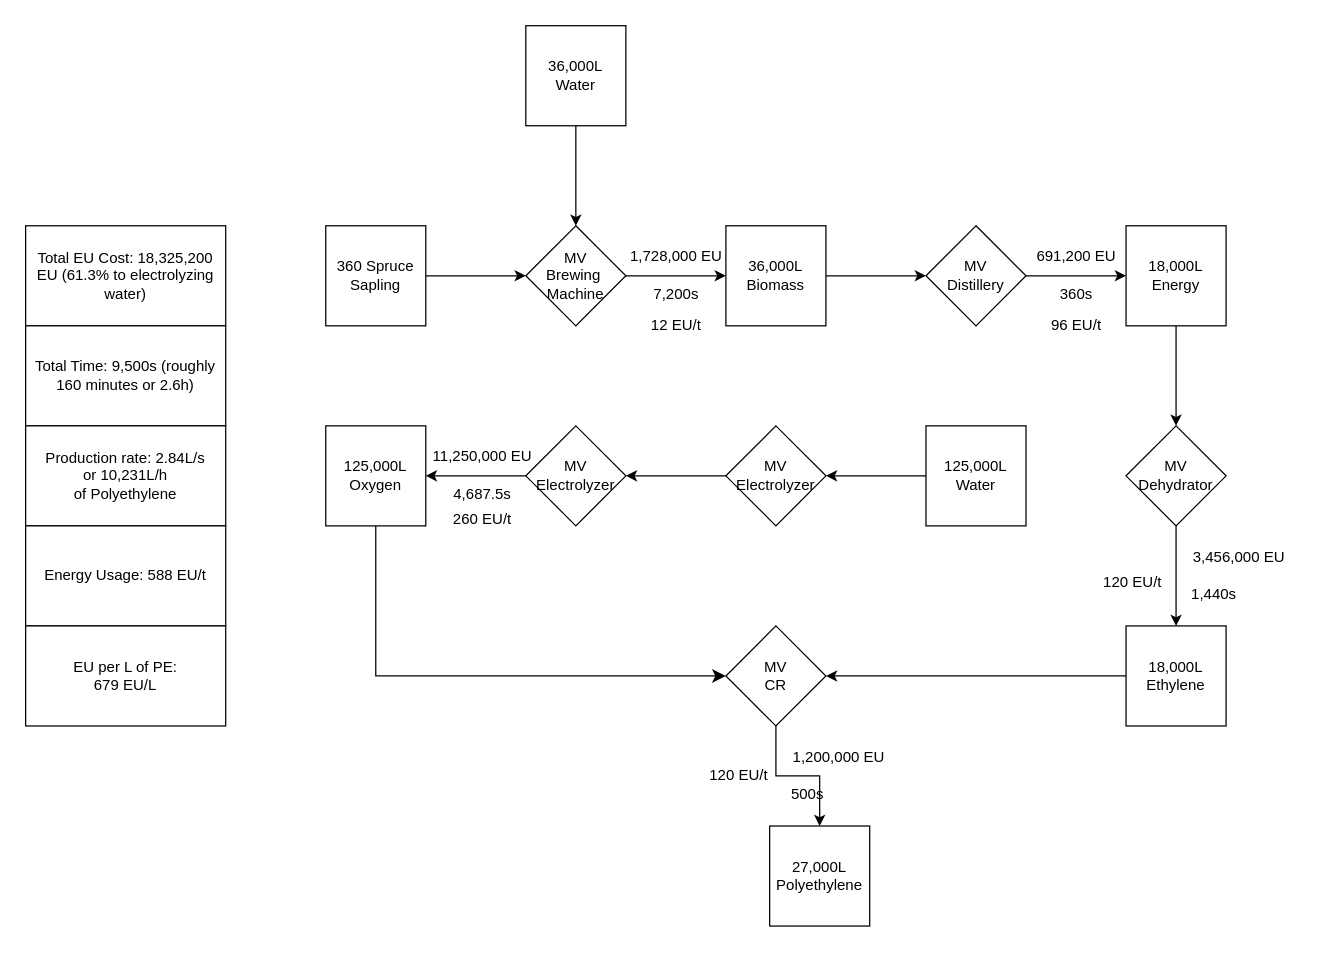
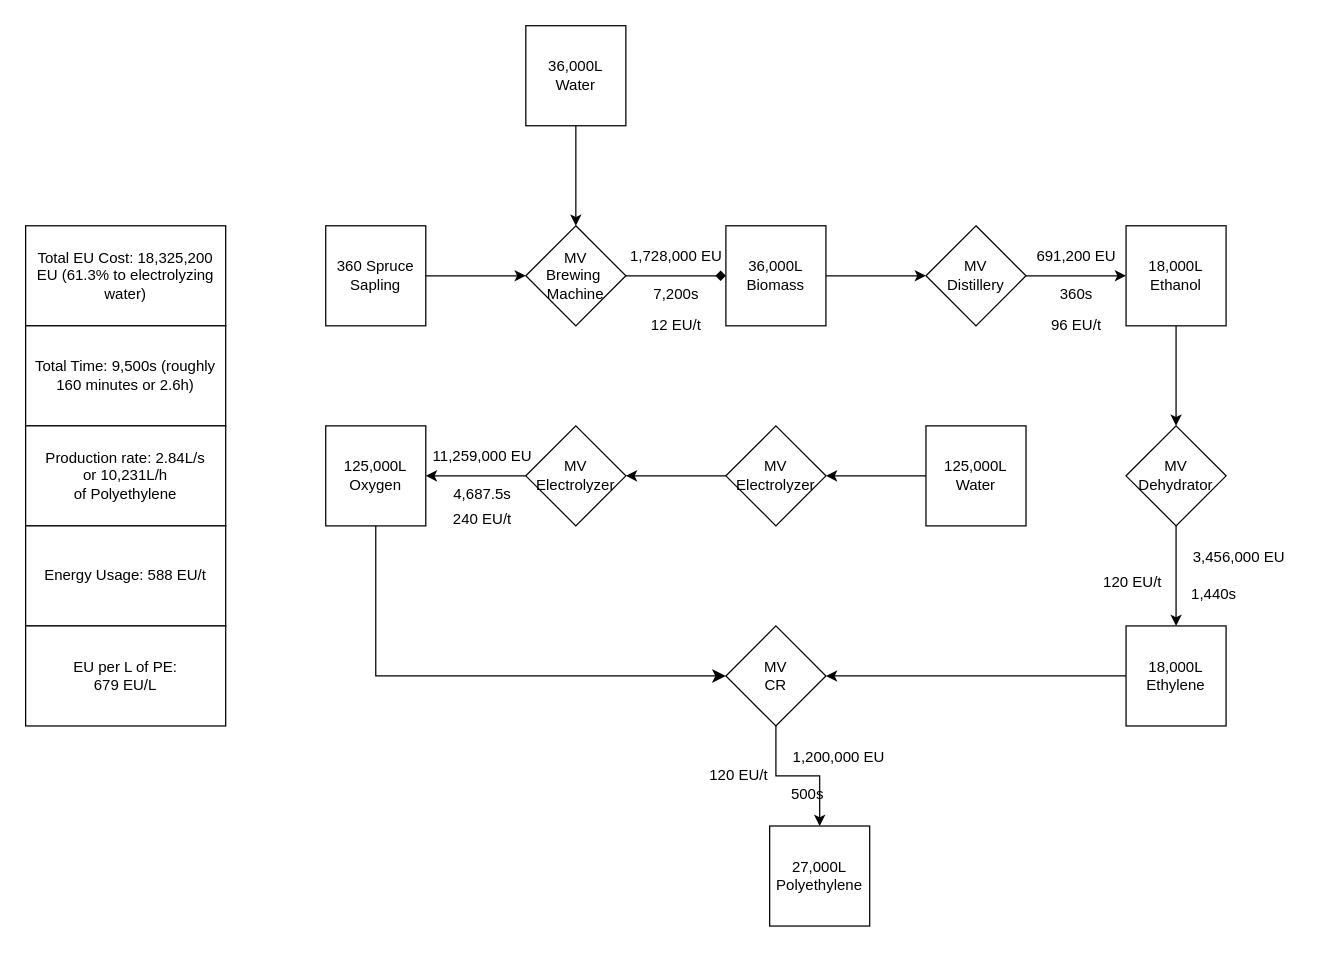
- <mxCell id="4" value="" style="edgeStyle=orthogonalEdgeStyle;rounded=0;orthogonalLoop=1;jettySize=auto;html=1;" parent="1" source="5" target="9" edge="1"><mxGeometry relative="1" as="geometry" /></mxCell>
+ <mxCell id="4" value="" style="edgeStyle=orthogonalEdgeStyle;rounded=0;orthogonalLoop=1;jettySize=auto;html=1;endArrow=diamond;" parent="1" source="5" target="9" edge="1"><mxGeometry relative="1" as="geometry" /></mxCell>
- <mxCell id="15" value="18,000L&lt;br&gt;Energy" style="whiteSpace=wrap;html=1;aspect=fixed;" parent="1" vertex="1"><mxGeometry x="900" y="180" width="80" height="80" as="geometry" /></mxCell>
+ <mxCell id="15" value="18,000L&lt;br&gt;Ethanol" style="whiteSpace=wrap;html=1;aspect=fixed;" parent="1" vertex="1"><mxGeometry x="900" y="180" width="80" height="80" as="geometry" /></mxCell>
- <mxCell id="31" value="11,250,000 EU" style="text;html=1;align=center;verticalAlign=middle;resizable=0;points=[];autosize=1;strokeColor=none;fillColor=none;" parent="1" vertex="1"><mxGeometry x="335" y="350" width="100" height="30" as="geometry" /></mxCell>
+ <mxCell id="31" value="11,259,000 EU" style="text;html=1;align=center;verticalAlign=middle;resizable=0;points=[];autosize=1;strokeColor=none;fillColor=none;" parent="1" vertex="1"><mxGeometry x="335" y="350" width="100" height="30" as="geometry" /></mxCell>
- <mxCell id="45" value="260 EU/t" style="text;html=1;align=center;verticalAlign=middle;resizable=0;points=[];autosize=1;strokeColor=none;fillColor=none;" parent="1" vertex="1"><mxGeometry x="350" y="400" width="70" height="30" as="geometry" /></mxCell>
+ <mxCell id="45" value="240 EU/t" style="text;html=1;align=center;verticalAlign=middle;resizable=0;points=[];autosize=1;strokeColor=none;fillColor=none;" parent="1" vertex="1"><mxGeometry x="350" y="400" width="70" height="30" as="geometry" /></mxCell>
